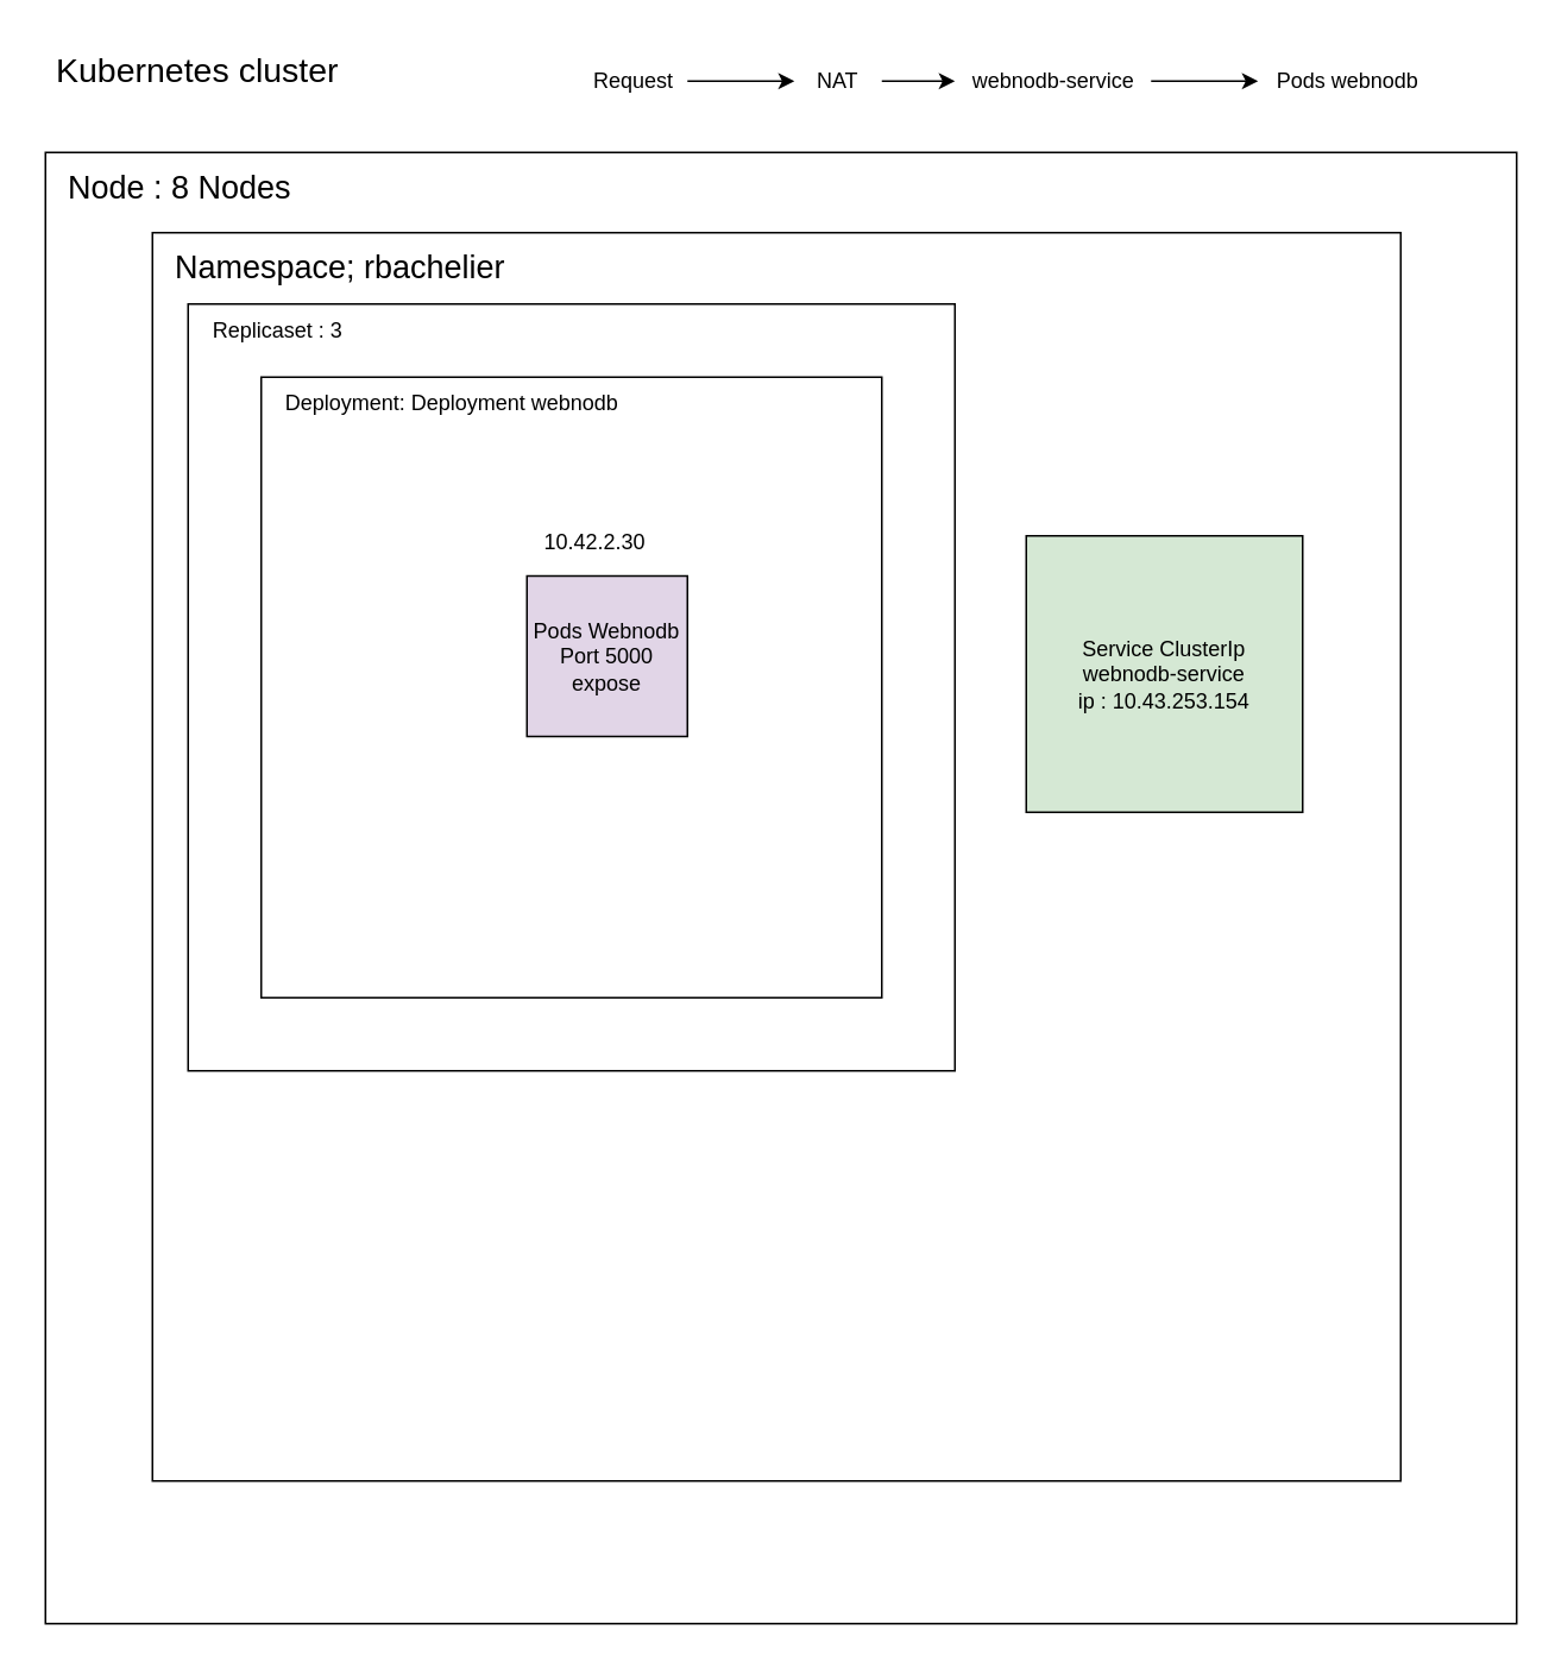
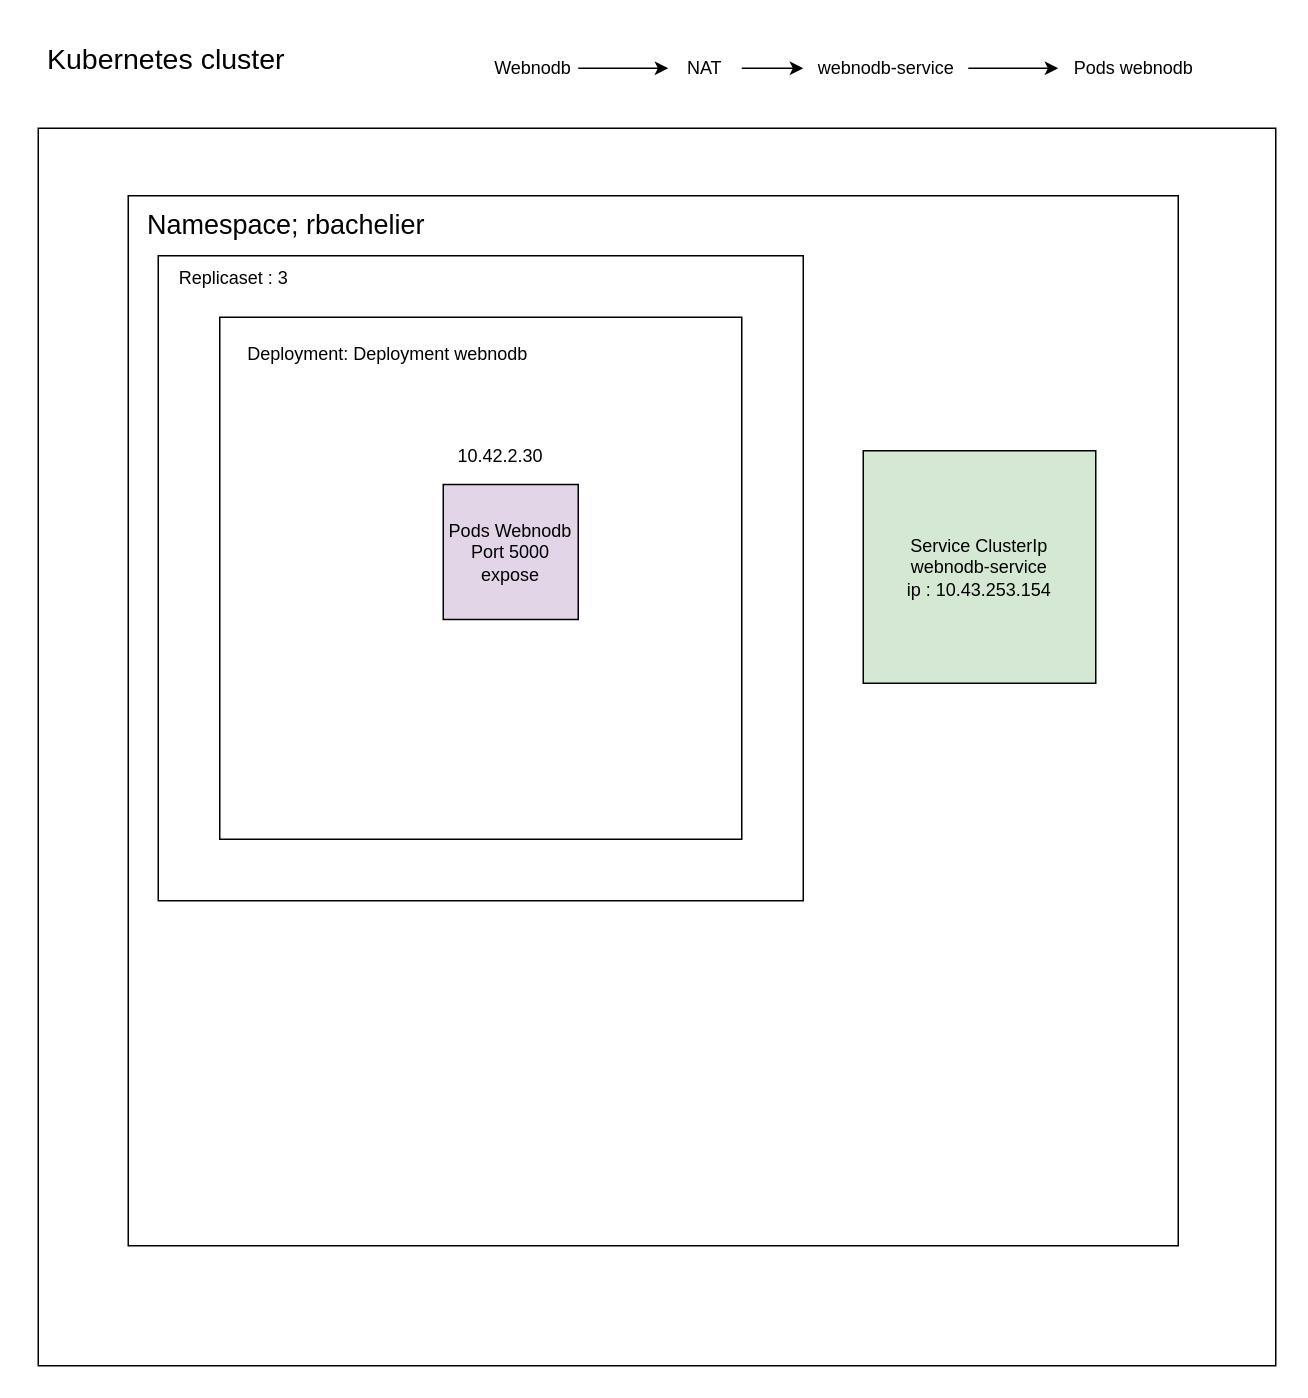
- <mxCell id="15" value="Request" style="text;html=1;strokeColor=none;fillColor=none;align=center;verticalAlign=middle;whiteSpace=wrap;rounded=0;" parent="1" vertex="1"><mxGeometry x="325" y="30" width="60" height="30" as="geometry" /></mxCell>
+ <mxCell id="15" value="Webnodb" style="text;html=1;strokeColor=none;fillColor=none;align=center;verticalAlign=middle;whiteSpace=wrap;rounded=0;" parent="1" vertex="1"><mxGeometry x="325" y="30" width="60" height="30" as="geometry" /></mxCell>
- <mxCell id="4" value="&lt;font style=&quot;font-size: 18px;&quot;&gt;Node : 8 Nodes&lt;br&gt;&lt;/font&gt;" style="text;html=1;align=center;verticalAlign=middle;resizable=0;points=[];autosize=1;strokeColor=none;fillColor=none;strokeWidth=3;" parent="1" vertex="1"><mxGeometry x="25" y="85" width="150" height="40" as="geometry" /></mxCell>
- <mxCell id="9" value="Deployment: Deployment webnodb&lt;span style=&quot;white-space: pre;&quot;&gt;&#09;&lt;/span&gt; " style="text;html=1;align=center;verticalAlign=middle;resizable=0;points=[];autosize=1;strokeColor=none;fillColor=none;strokeWidth=3;" parent="1" vertex="1"><mxGeometry x="146" y="211" width="240" height="30" as="geometry" /></mxCell>
+ <mxCell id="9" value="Deployment: Deployment webnodb&lt;span style=&quot;white-space: pre;&quot;&gt;&#09;&lt;/span&gt; " style="text;html=1;align=center;verticalAlign=middle;resizable=0;points=[];autosize=1;strokeColor=none;fillColor=none;strokeWidth=3;" parent="1" vertex="1"><mxGeometry x="151" y="221" width="240" height="30" as="geometry" /></mxCell>
